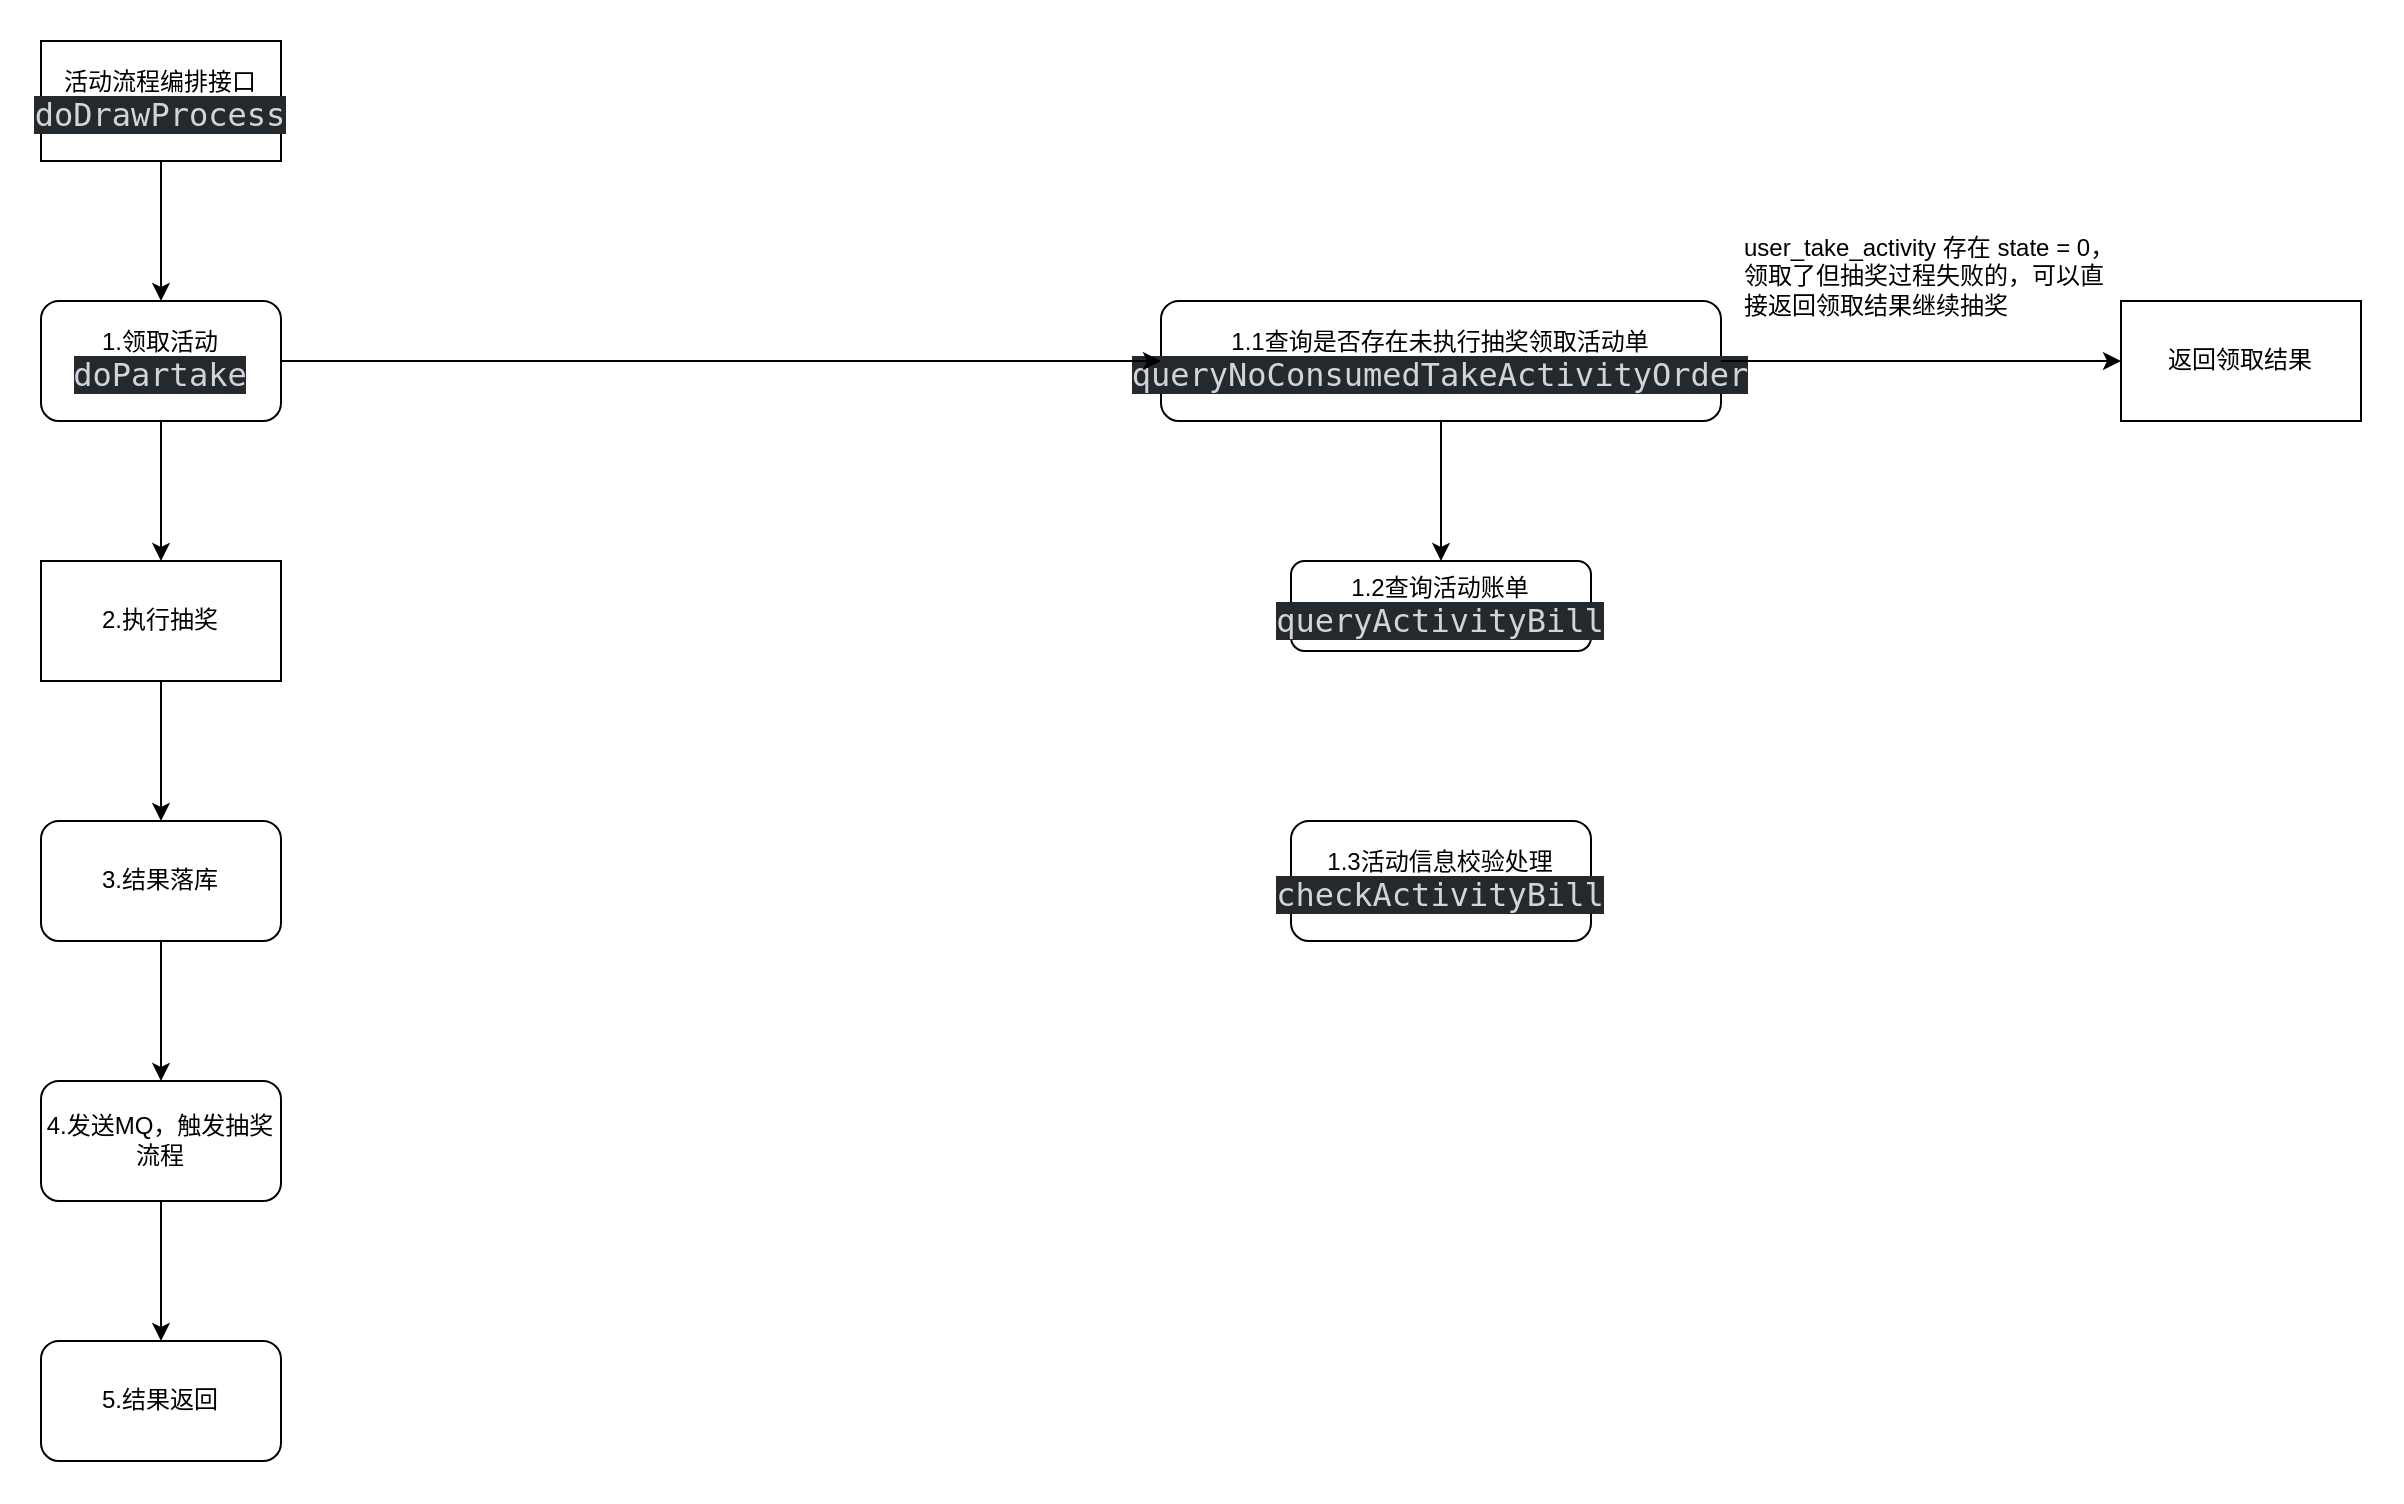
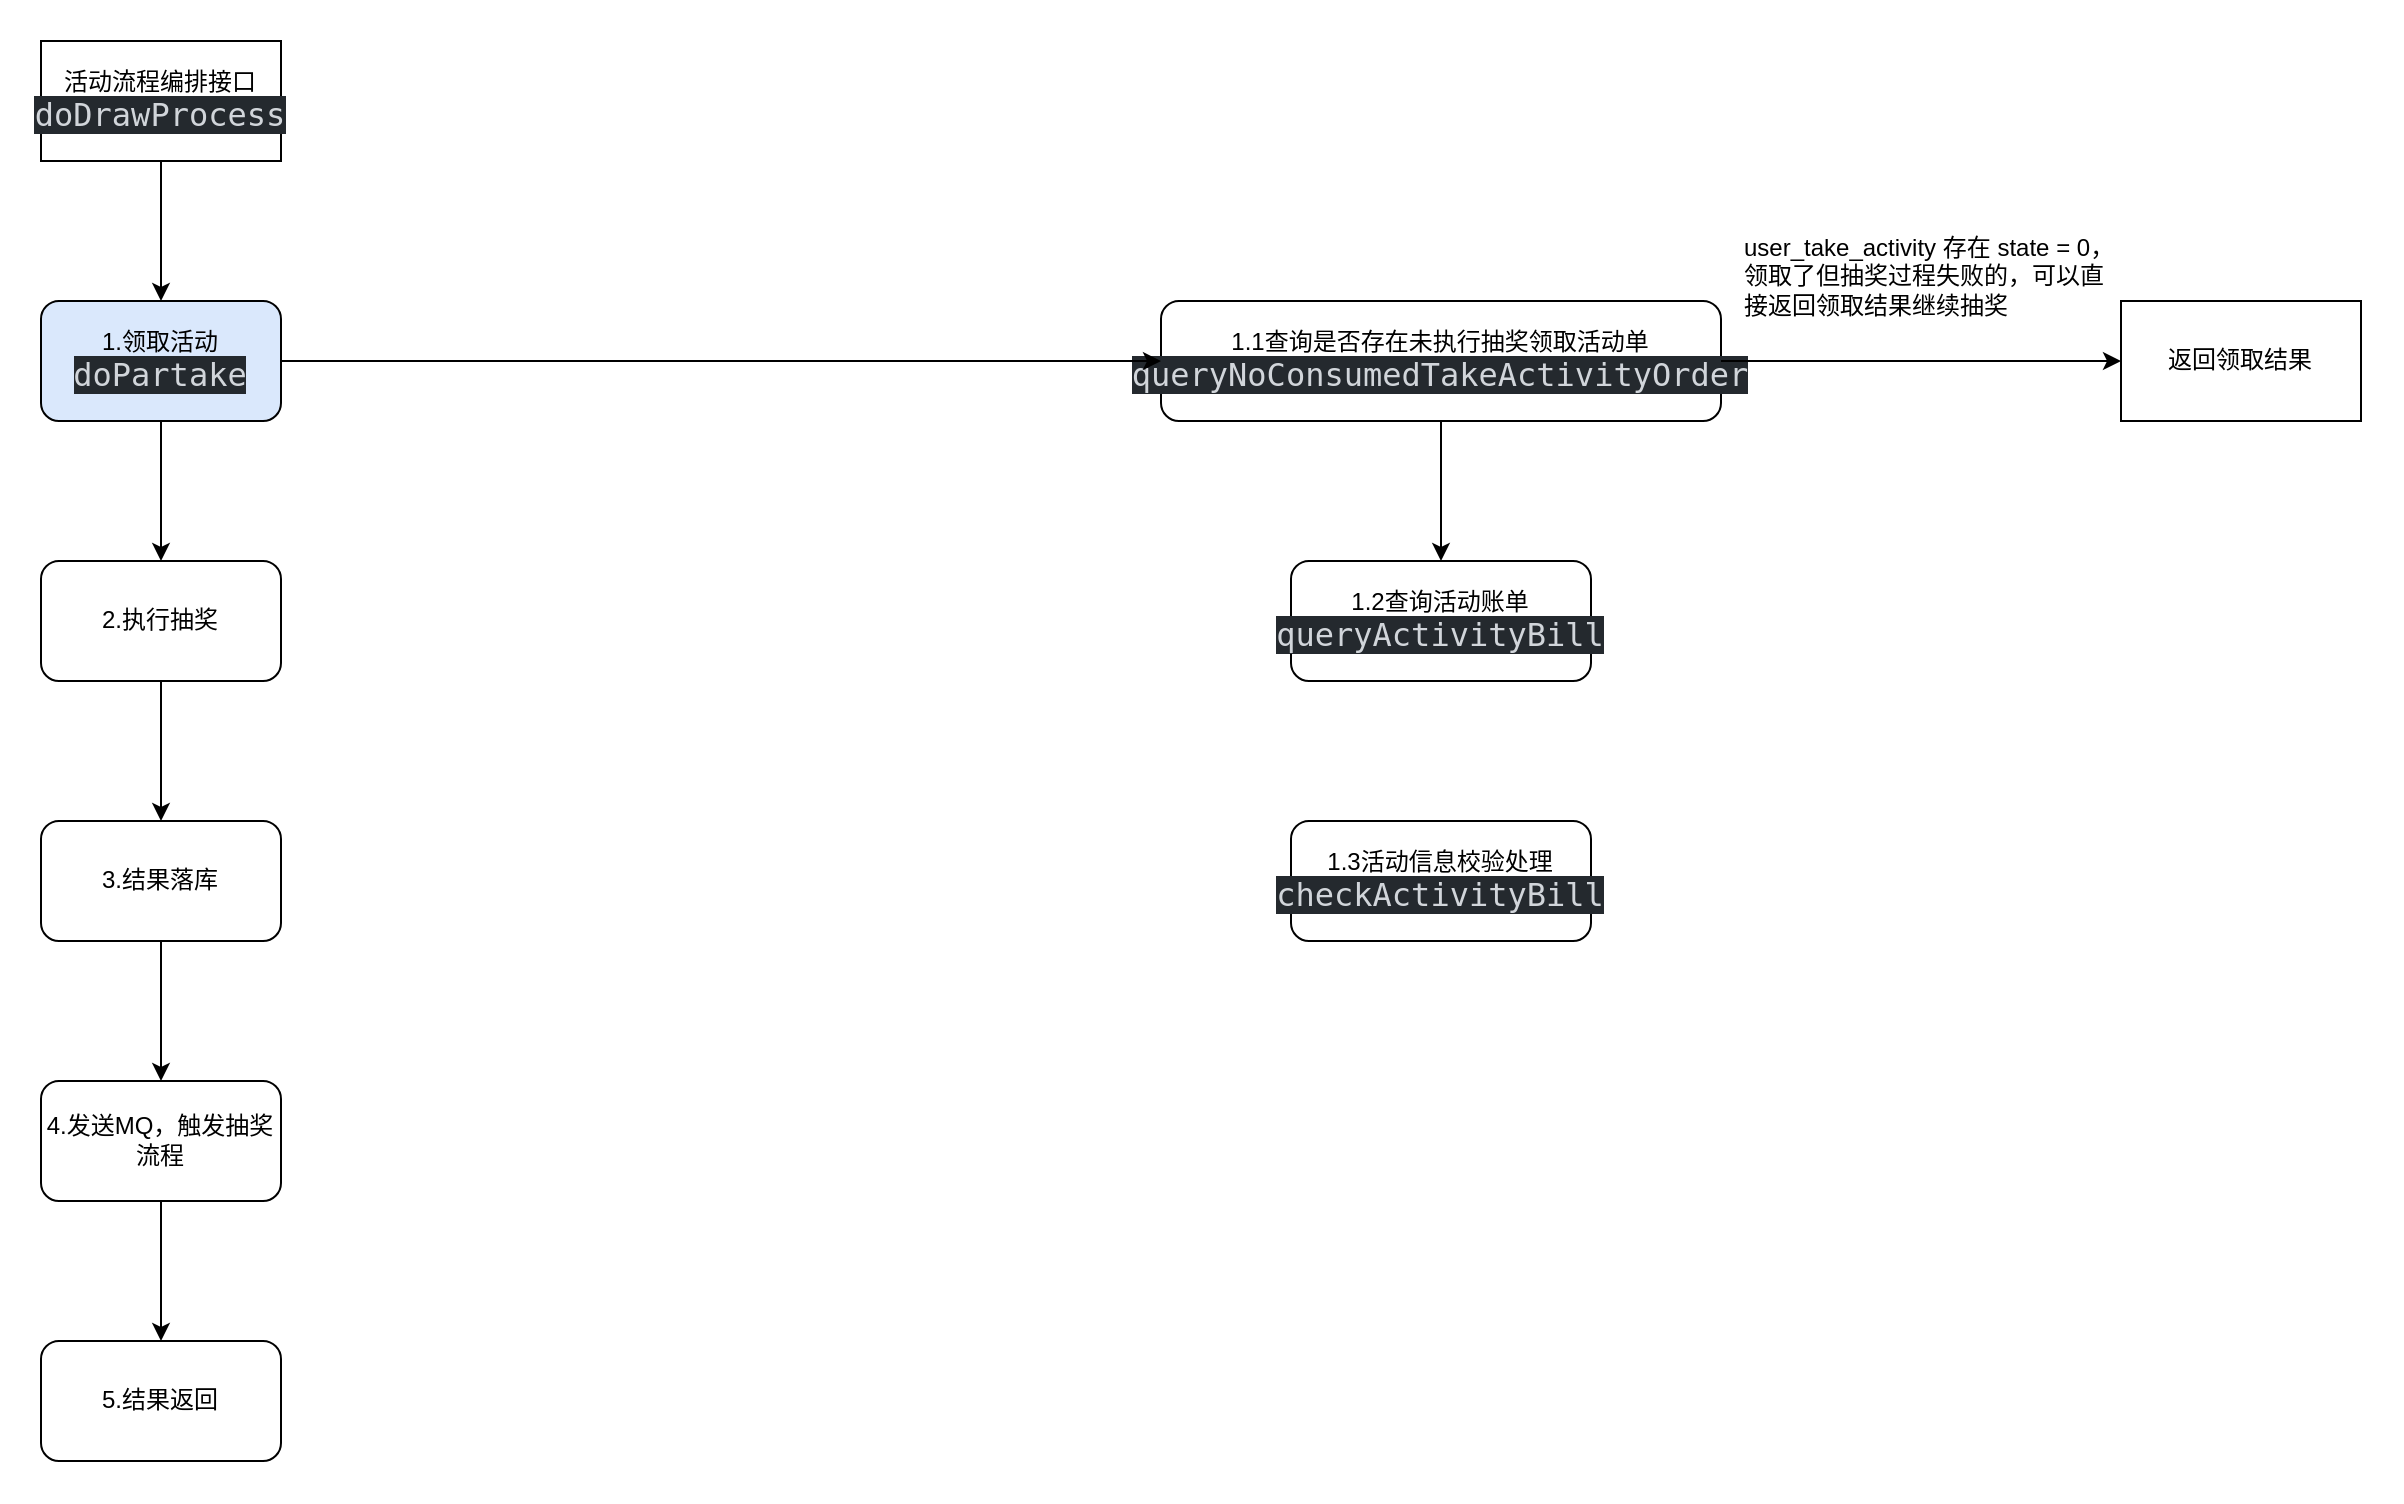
- <mxCell id="2" value="1.领取活动&lt;br&gt;&lt;div style=&quot;background-color: rgb(36, 41, 46); color: rgb(209, 213, 218); font-family: &amp;quot;JetBrains Mono&amp;quot;, monospace; font-size: 12pt;&quot;&gt;doPartake&lt;/div&gt;" style="rounded=1;whiteSpace=wrap;html=1;" vertex="1" parent="1"><mxGeometry x="20" y="150" width="120" height="60" as="geometry" /></mxCell>
+ <mxCell id="2" value="1.领取活动&lt;br&gt;&lt;div style=&quot;background-color: rgb(36, 41, 46); color: rgb(209, 213, 218); font-family: &amp;quot;JetBrains Mono&amp;quot;, monospace; font-size: 12pt;&quot;&gt;doPartake&lt;/div&gt;" style="rounded=1;whiteSpace=wrap;html=1;fillColor=#dae8fc;" vertex="1" parent="1"><mxGeometry x="20" y="150" width="120" height="60" as="geometry" /></mxCell>
- <mxCell id="18" value="1.2查询活动账单&lt;br&gt;&lt;div style=&quot;background-color: rgb(36, 41, 46); color: rgb(209, 213, 218); font-family: &amp;quot;JetBrains Mono&amp;quot;, monospace; font-size: 12pt;&quot;&gt;queryActivityBill&lt;/div&gt;" style="rounded=1;whiteSpace=wrap;html=1;" vertex="1" parent="1"><mxGeometry x="645" y="280" width="150" height="45" as="geometry" /></mxCell>
+ <mxCell id="18" value="1.2查询活动账单&lt;br&gt;&lt;div style=&quot;background-color: rgb(36, 41, 46); color: rgb(209, 213, 218); font-family: &amp;quot;JetBrains Mono&amp;quot;, monospace; font-size: 12pt;&quot;&gt;queryActivityBill&lt;/div&gt;" style="rounded=1;whiteSpace=wrap;html=1;" vertex="1" parent="1"><mxGeometry x="645" y="280" width="150" height="60" as="geometry" /></mxCell>
- <mxCell id="5" value="2.执行抽奖" style="whiteSpace=wrap;html=1;rounded=0;" vertex="1" parent="1"><mxGeometry x="20" y="280" width="120" height="60" as="geometry" /></mxCell>
+ <mxCell id="5" value="2.执行抽奖" style="rounded=1;whiteSpace=wrap;html=1;" vertex="1" parent="1"><mxGeometry x="20" y="280" width="120" height="60" as="geometry" /></mxCell>
